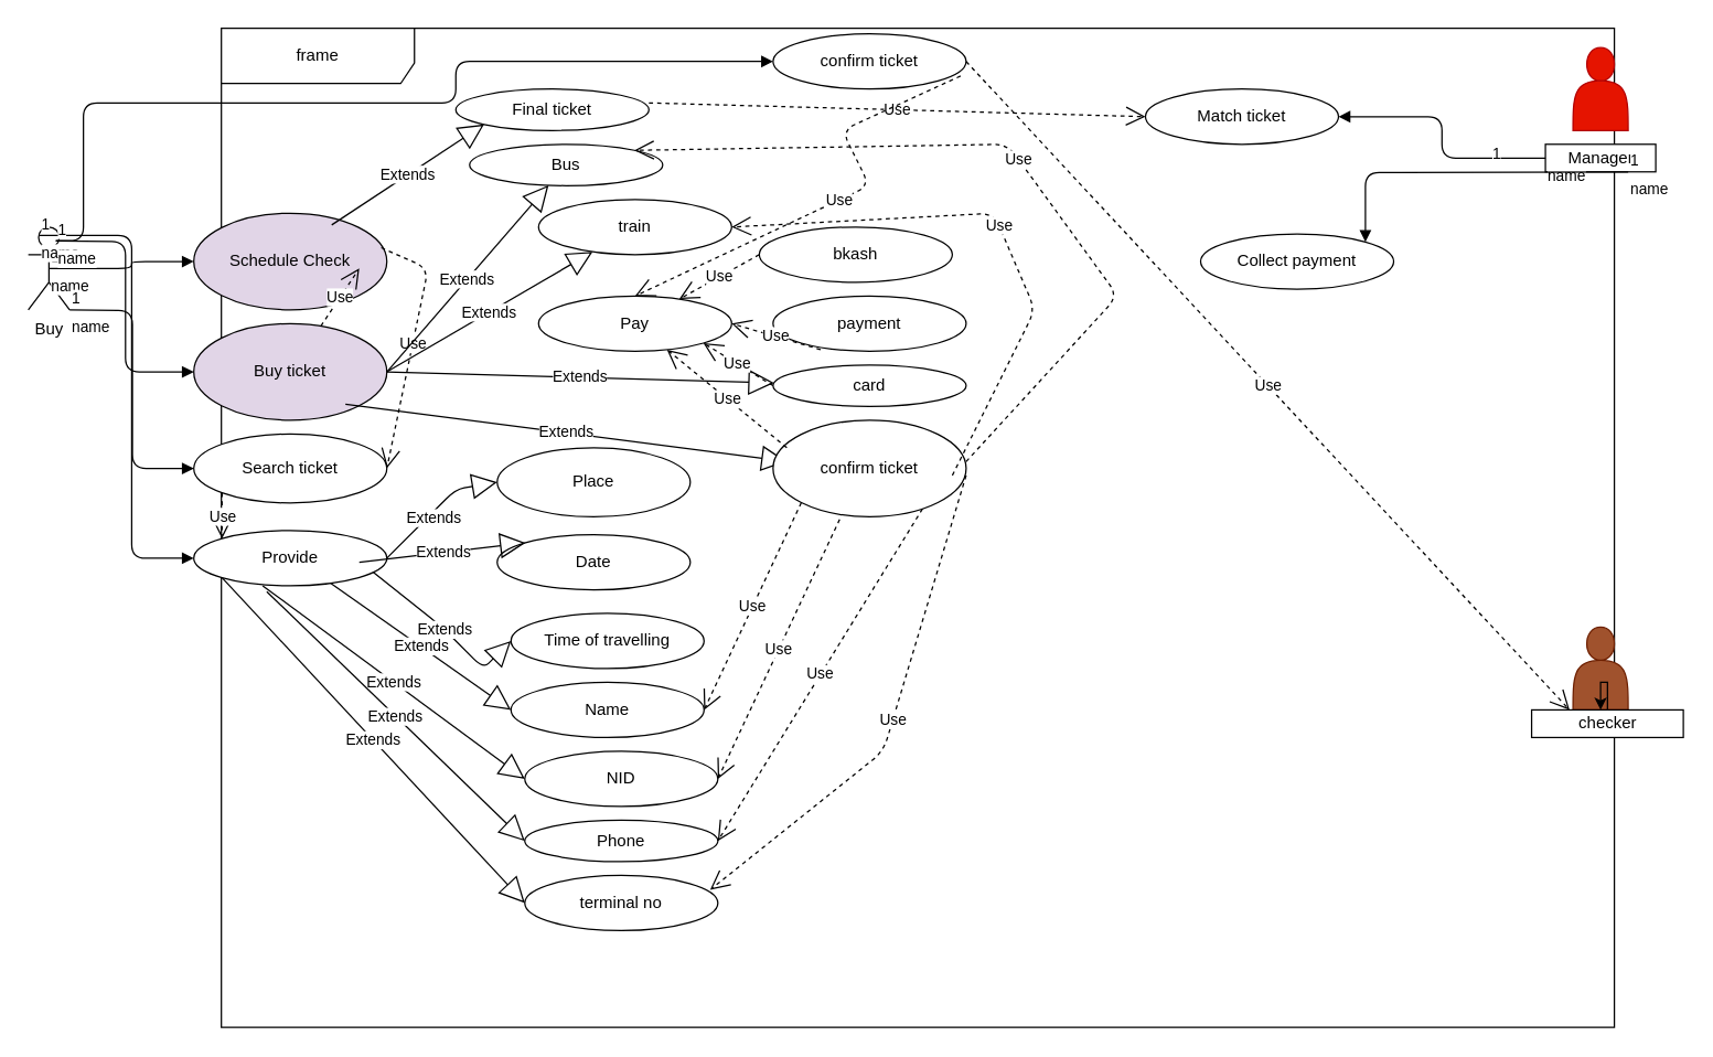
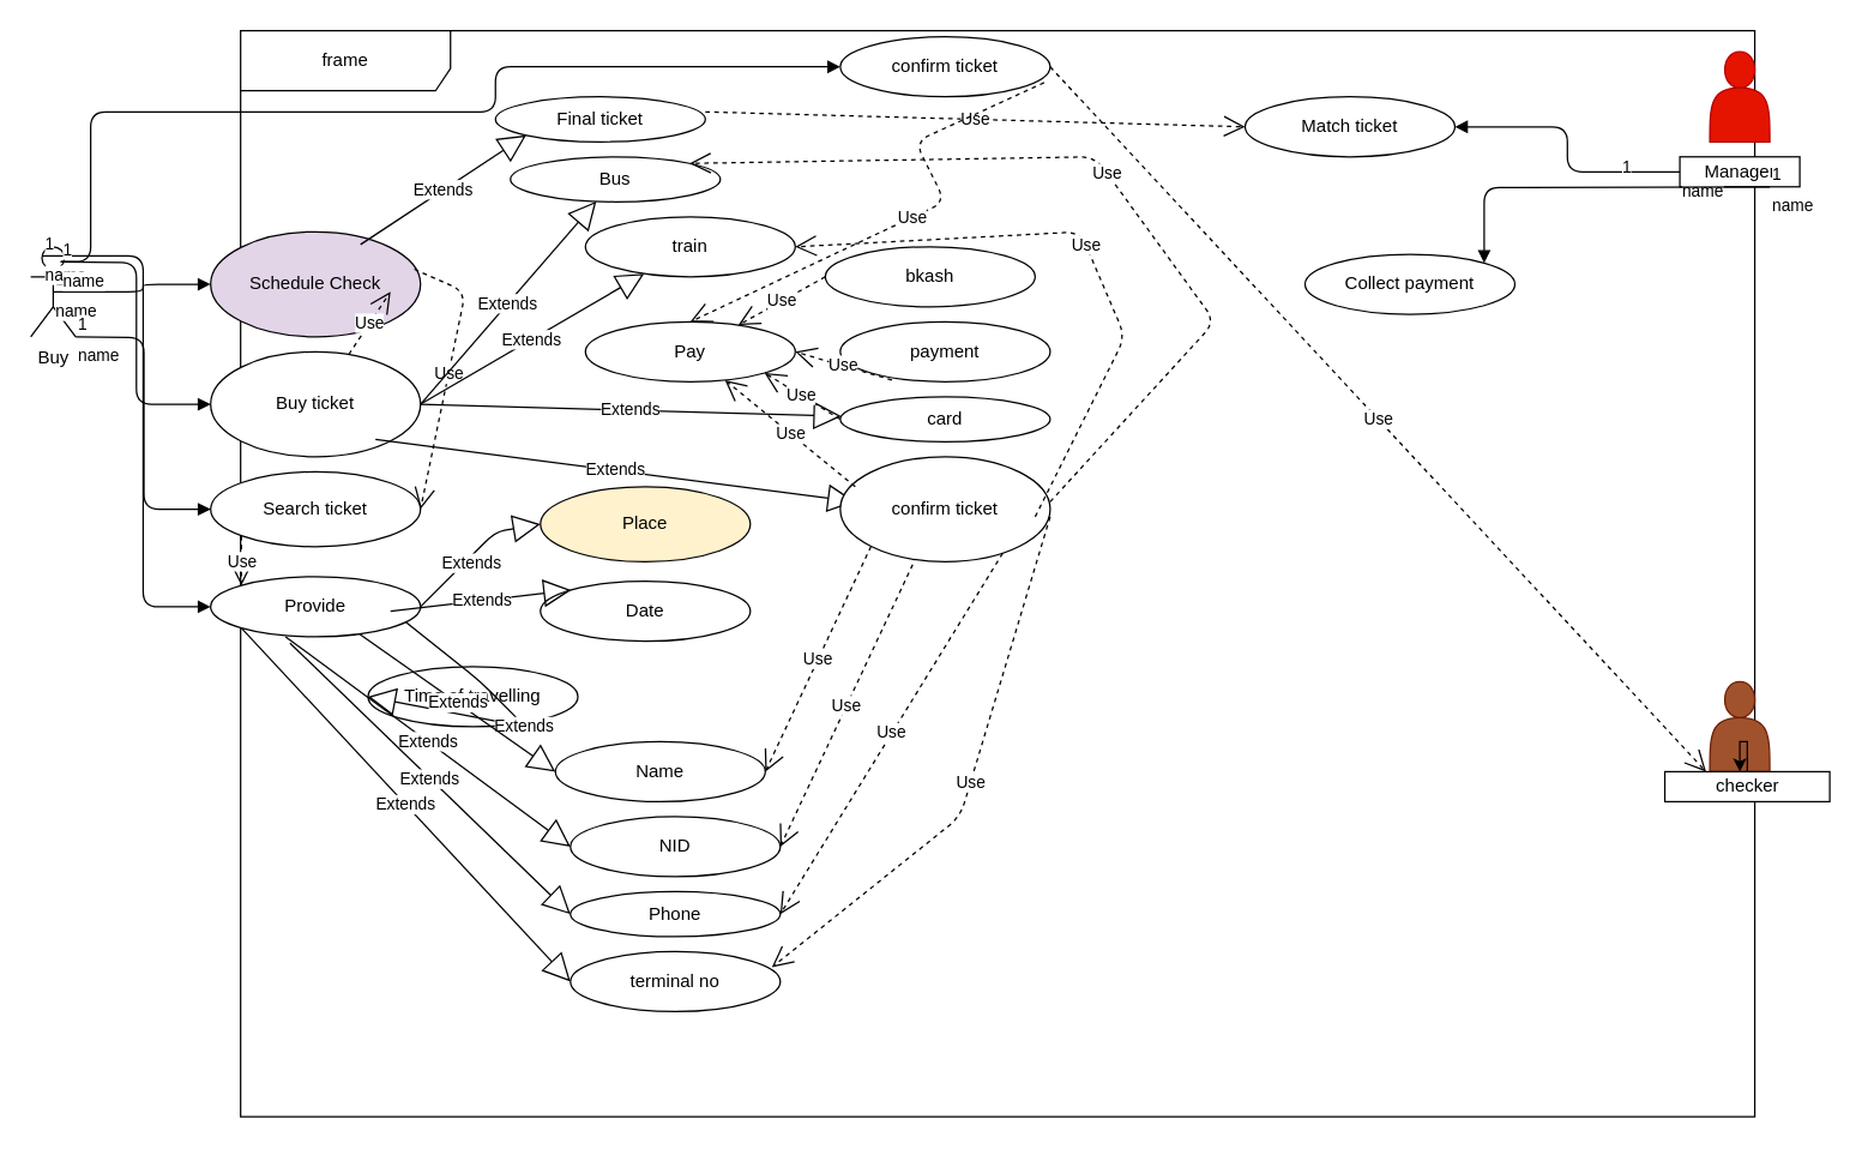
- <mxCell id="9" value="Buy ticket" style="ellipse;whiteSpace=wrap;html=1;fillColor=#e1d5e7;" vertex="1" parent="1"><mxGeometry x="140" y="234" width="140" height="70" as="geometry" /></mxCell>
+ <mxCell id="9" value="Buy ticket" style="ellipse;whiteSpace=wrap;html=1;" vertex="1" parent="1"><mxGeometry x="140" y="234" width="140" height="70" as="geometry" /></mxCell>
- <mxCell id="24" value="Place" style="ellipse;whiteSpace=wrap;html=1;" vertex="1" parent="1"><mxGeometry x="360" y="324" width="140" height="50" as="geometry" /></mxCell>
+ <mxCell id="24" value="Place" style="ellipse;whiteSpace=wrap;html=1;fillColor=#fff2cc;" vertex="1" parent="1"><mxGeometry x="360" y="324" width="140" height="50" as="geometry" /></mxCell>
- <mxCell id="26" value="Time of travelling" style="ellipse;whiteSpace=wrap;html=1;" vertex="1" parent="1"><mxGeometry x="370" y="444" width="140" height="40" as="geometry" /></mxCell>
+ <mxCell id="26" value="Time of travelling" style="ellipse;whiteSpace=wrap;html=1;" vertex="1" parent="1"><mxGeometry x="245" y="444" width="140" height="40" as="geometry" /></mxCell>
